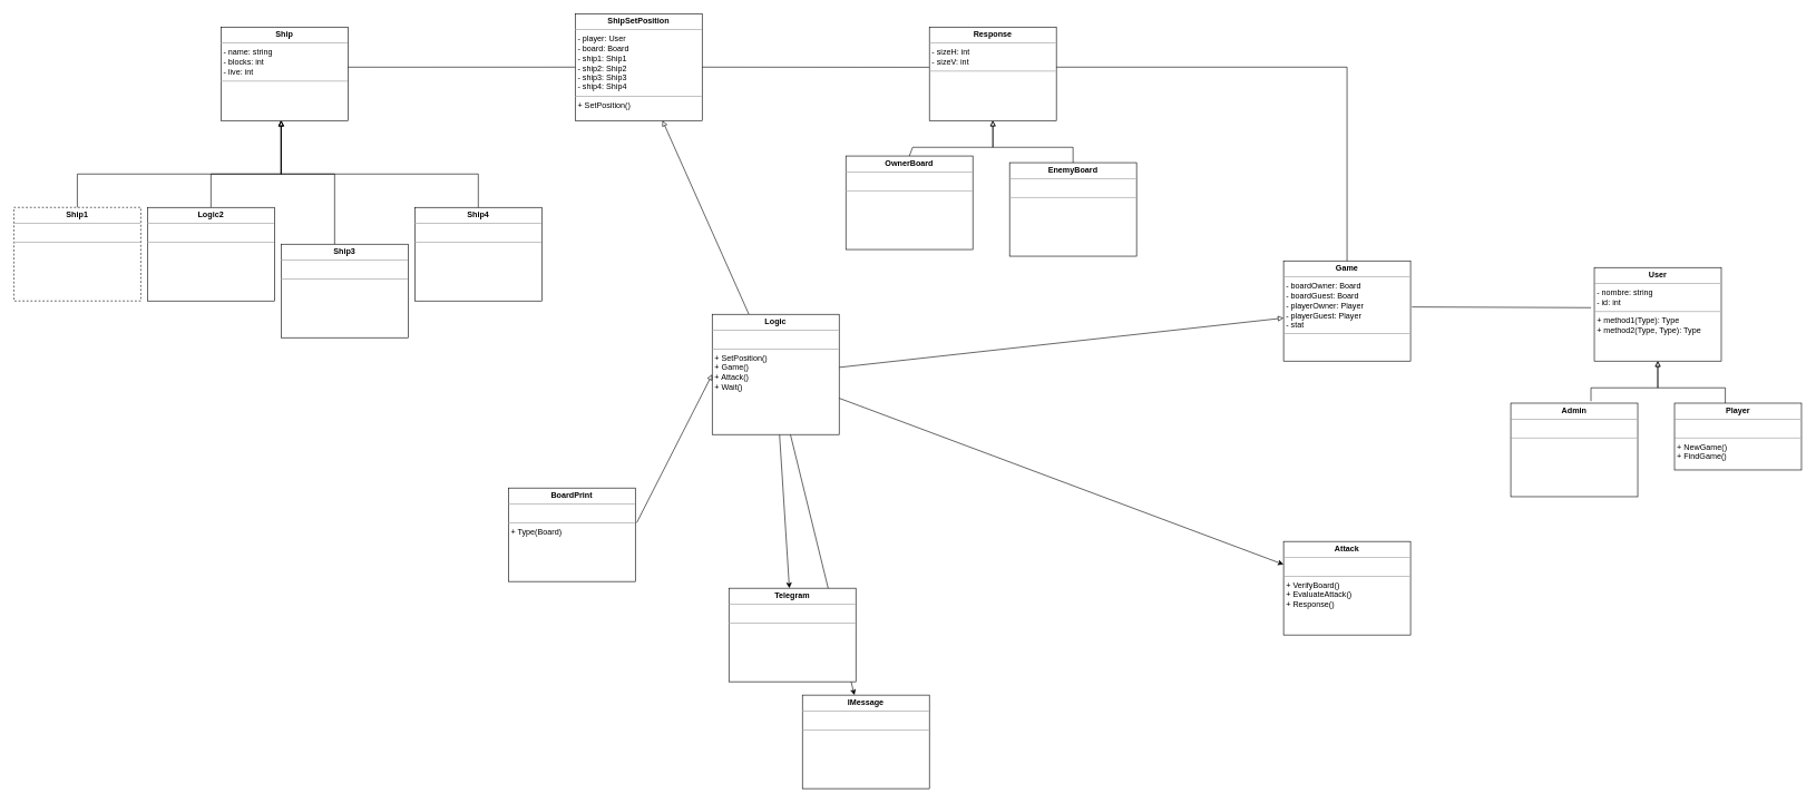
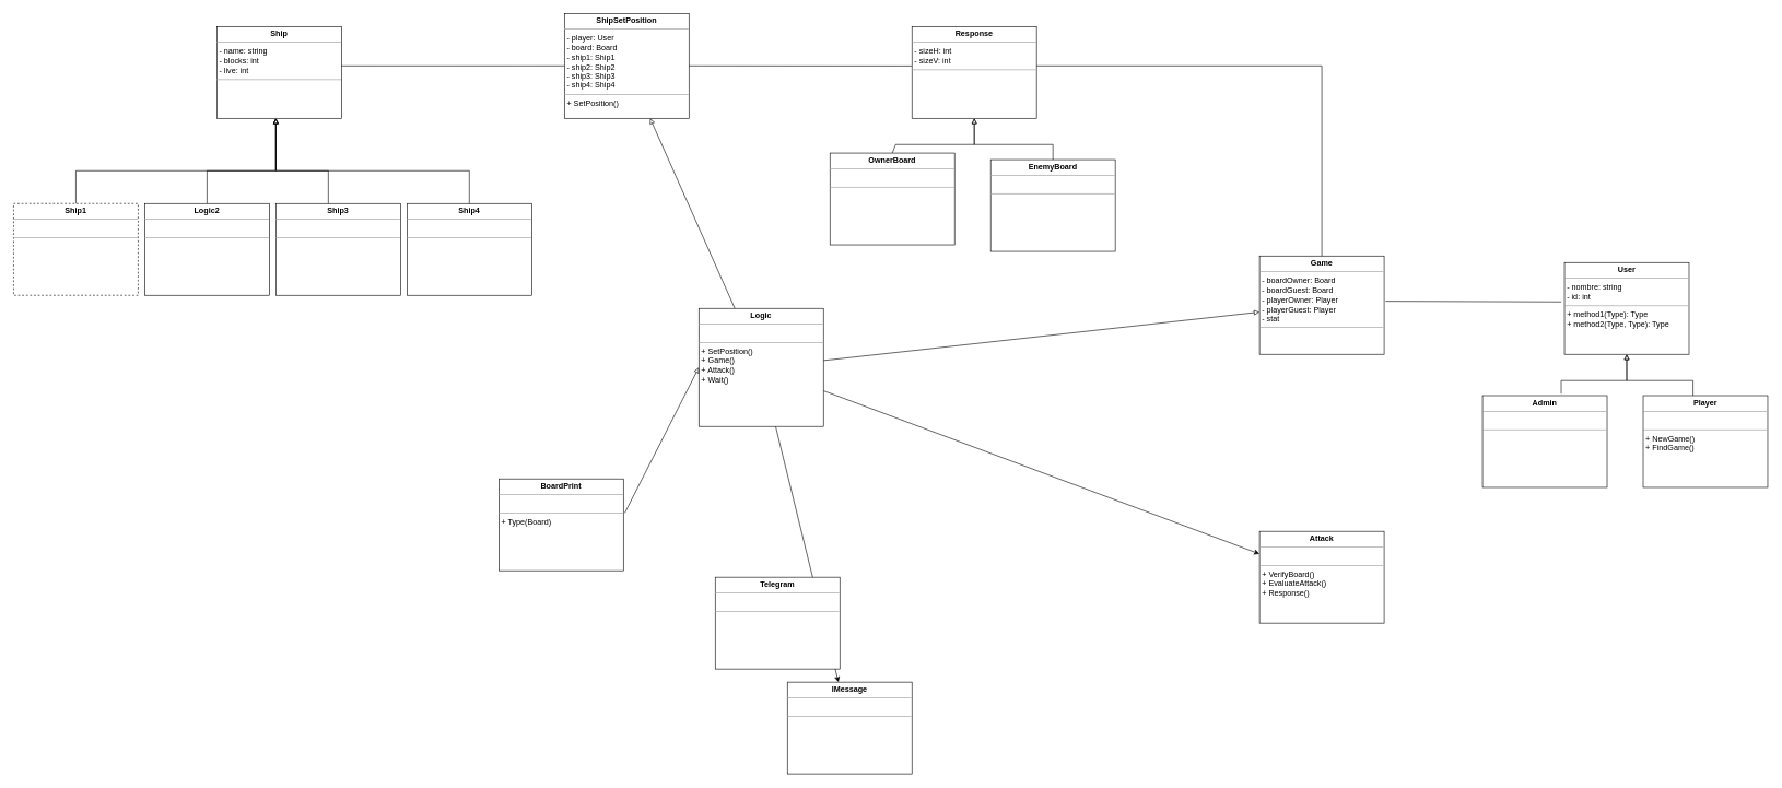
- <mxCell id="25" value="&lt;p style=&quot;margin: 0px ; margin-top: 4px ; text-align: center&quot;&gt;&lt;b&gt;Ship3&lt;/b&gt;&lt;/p&gt;&lt;hr size=&quot;1&quot;&gt;&lt;p style=&quot;margin: 0px ; margin-left: 4px&quot;&gt;&lt;br&gt;&lt;/p&gt;&lt;hr size=&quot;1&quot;&gt;&lt;p style=&quot;margin: 0px ; margin-left: 4px&quot;&gt;&lt;br&gt;&lt;/p&gt;" style="verticalAlign=top;align=left;overflow=fill;fontSize=12;fontFamily=Helvetica;html=1;rounded=0;shadow=0;comic=0;labelBackgroundColor=none;strokeWidth=1" parent="1" vertex="1"><mxGeometry x="420" y="365" width="190" height="140" as="geometry" /></mxCell>
+ <mxCell id="25" value="&lt;p style=&quot;margin: 0px ; margin-top: 4px ; text-align: center&quot;&gt;&lt;b&gt;Ship3&lt;/b&gt;&lt;/p&gt;&lt;hr size=&quot;1&quot;&gt;&lt;p style=&quot;margin: 0px ; margin-left: 4px&quot;&gt;&lt;br&gt;&lt;/p&gt;&lt;hr size=&quot;1&quot;&gt;&lt;p style=&quot;margin: 0px ; margin-left: 4px&quot;&gt;&lt;br&gt;&lt;/p&gt;" style="verticalAlign=top;align=left;overflow=fill;fontSize=12;fontFamily=Helvetica;html=1;rounded=0;shadow=0;comic=0;labelBackgroundColor=none;strokeWidth=1" parent="1" vertex="1"><mxGeometry x="420" y="310" width="190" height="140" as="geometry" /></mxCell>
- <mxCell id="6" value="&lt;p style=&quot;margin: 0px ; margin-top: 4px ; text-align: center&quot;&gt;&lt;b&gt;Player&lt;/b&gt;&lt;/p&gt;&lt;hr size=&quot;1&quot;&gt;&lt;p style=&quot;margin: 0px ; margin-left: 4px&quot;&gt;&lt;br&gt;&lt;/p&gt;&lt;hr size=&quot;1&quot;&gt;&lt;p style=&quot;margin: 0px ; margin-left: 4px&quot;&gt;+ NewGame()&lt;br&gt;+ FindGame()&lt;/p&gt;" style="verticalAlign=top;align=left;overflow=fill;fontSize=12;fontFamily=Helvetica;html=1;rounded=0;shadow=0;comic=0;labelBackgroundColor=none;strokeWidth=1" parent="1" vertex="1"><mxGeometry x="2505" y="603" width="190" height="100" as="geometry" /></mxCell>
+ <mxCell id="6" value="&lt;p style=&quot;margin: 0px ; margin-top: 4px ; text-align: center&quot;&gt;&lt;b&gt;Player&lt;/b&gt;&lt;/p&gt;&lt;hr size=&quot;1&quot;&gt;&lt;p style=&quot;margin: 0px ; margin-left: 4px&quot;&gt;&lt;br&gt;&lt;/p&gt;&lt;hr size=&quot;1&quot;&gt;&lt;p style=&quot;margin: 0px ; margin-left: 4px&quot;&gt;+ NewGame()&lt;br&gt;+ FindGame()&lt;/p&gt;" style="verticalAlign=top;align=left;overflow=fill;fontSize=12;fontFamily=Helvetica;html=1;rounded=0;shadow=0;comic=0;labelBackgroundColor=none;strokeWidth=1" parent="1" vertex="1"><mxGeometry x="2505" y="603" width="190" height="140" as="geometry" /></mxCell>
- <mxCell id="22" style="rounded=0;orthogonalLoop=1;jettySize=auto;html=1;" parent="1" source="24" target="27" edge="1"><mxGeometry relative="1" as="geometry" /></mxCell>
